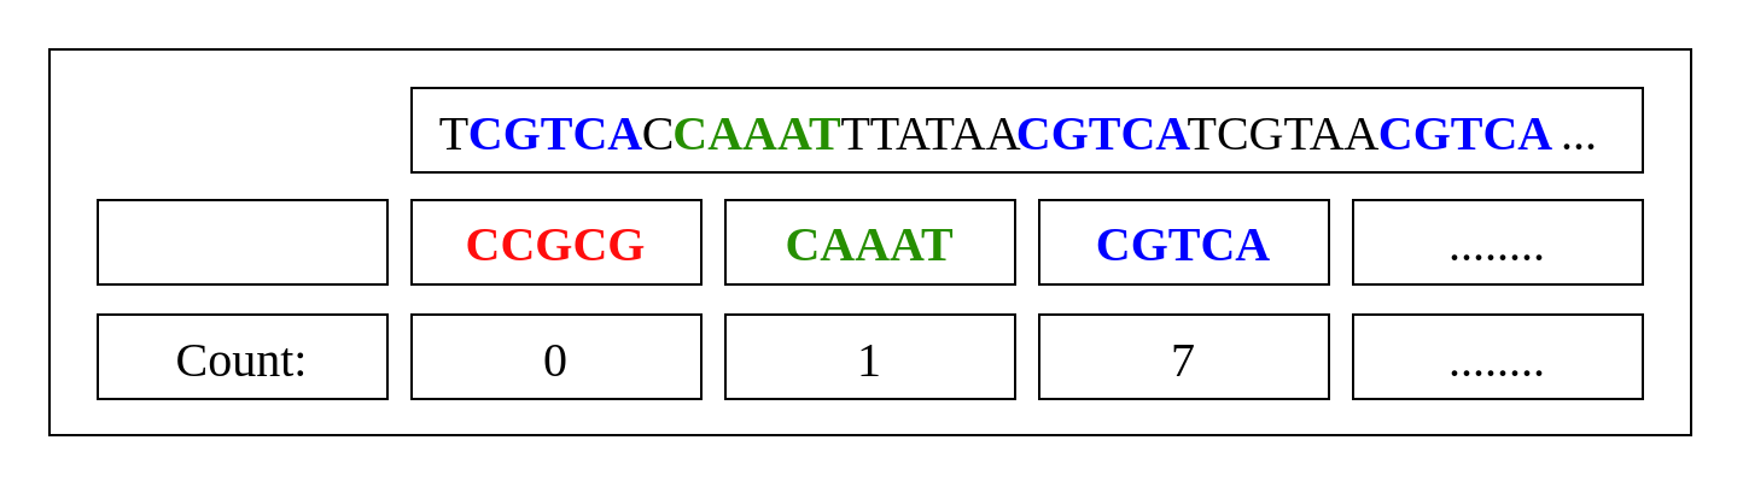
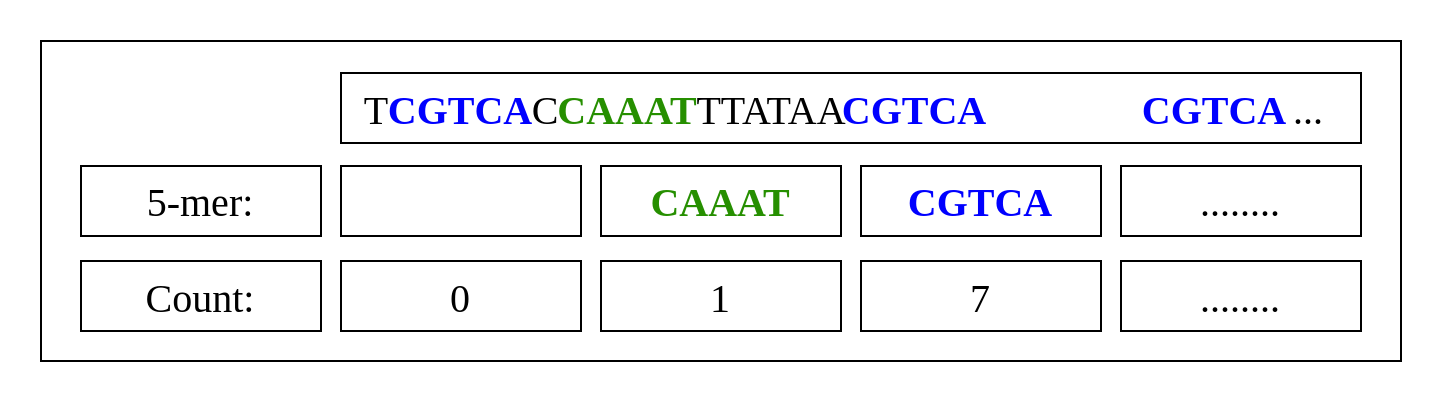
- <mxCell id="30" value="TCGTAA" style="text;html=1;strokeColor=none;fillColor=none;align=center;verticalAlign=middle;whiteSpace=wrap;rounded=0;fontFamily=Times New Roman;fontSize=20;" vertex="1" parent="1"><mxGeometry x="495" y="43.5" width="73" height="20" as="geometry" /></mxCell>
+ <mxCell id="14" value="&lt;font style=&quot;font-size: 20px;&quot;&gt;5-mer:&lt;/font&gt;" style="text;html=1;strokeColor=none;fillColor=none;align=center;verticalAlign=middle;whiteSpace=wrap;rounded=0;fontSize=20;fontFamily=Times New Roman;" parent="1" vertex="1"><mxGeometry x="70" y="85" width="60" height="30" as="geometry" /></mxCell>
- <mxCell id="16" value="&lt;font style=&quot;font-size: 20px;&quot;&gt;CCGCG&lt;/font&gt;" style="text;html=1;strokeColor=none;fillColor=none;align=center;verticalAlign=middle;whiteSpace=wrap;rounded=0;fontSize=20;fontFamily=Times New Roman;fontColor=#FF0D0D;fontStyle=1" parent="1" vertex="1"><mxGeometry x="200" y="85" width="60" height="30" as="geometry" /></mxCell>
